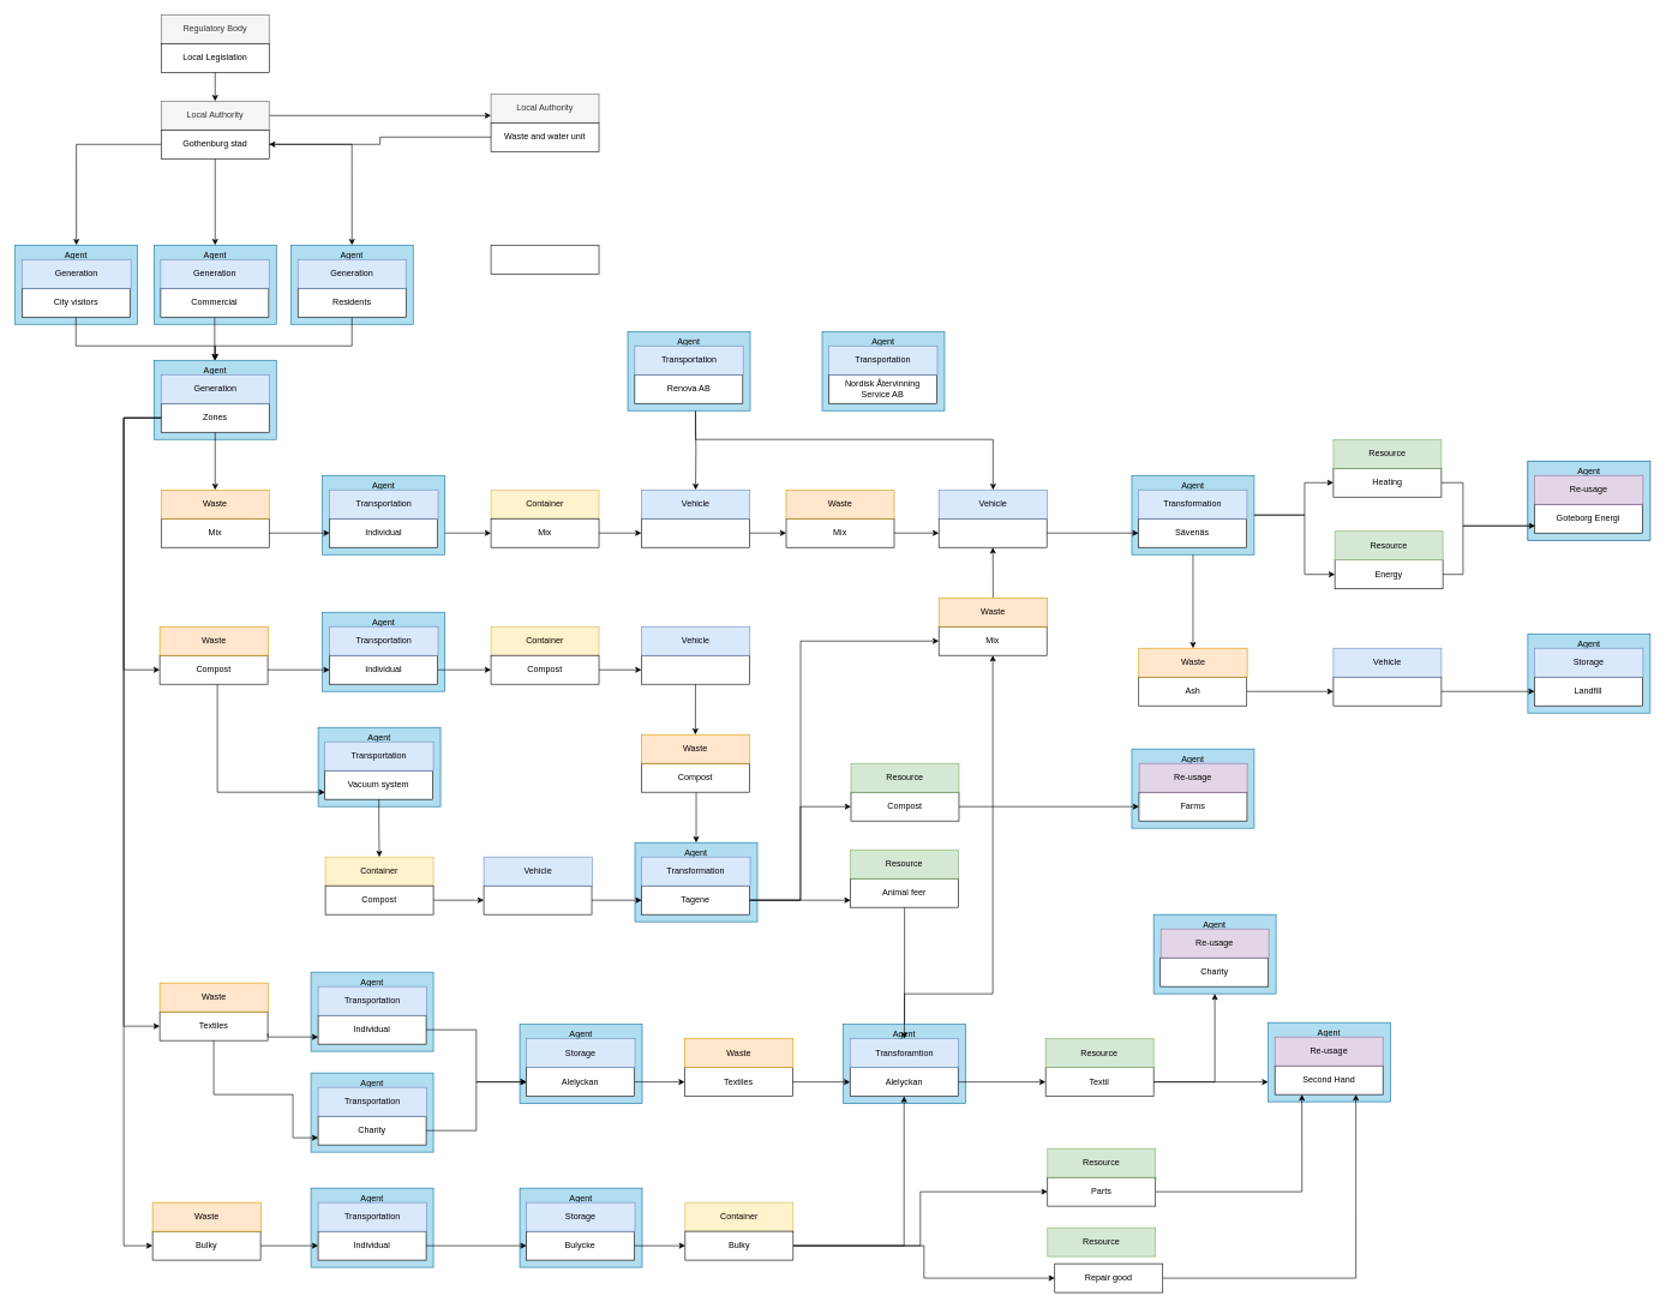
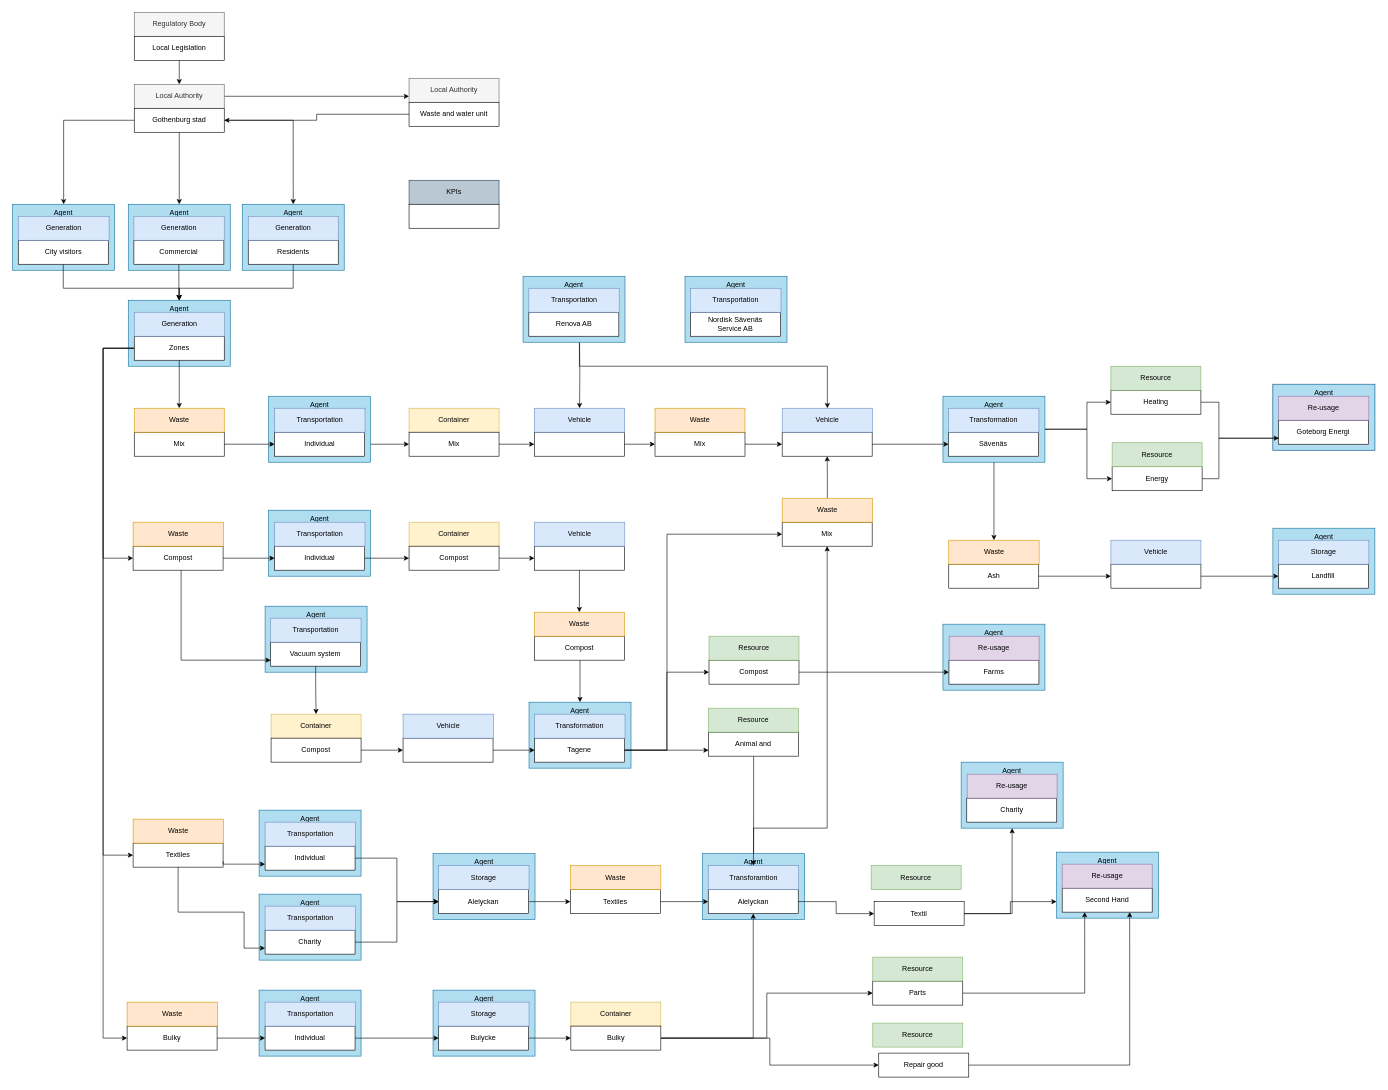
+ <mxCell id="17" value="KPIs" style="rounded=0;whiteSpace=wrap;html=1;fillColor=#bac8d3;strokeColor=#23445d;" parent="1" vertex="1"><mxGeometry x="681" y="300" width="150" height="40" as="geometry" /></mxCell>
- <mxCell id="91" value="Nordisk Återvinning&lt;br&gt;Service AB" style="rounded=0;whiteSpace=wrap;html=1;" parent="89" vertex="1"><mxGeometry x="9.38" y="60" width="150" height="40" as="geometry" /></mxCell>
+ <mxCell id="91" value="Nordisk Sävenäs&lt;br&gt;Service AB" style="rounded=0;whiteSpace=wrap;html=1;" parent="89" vertex="1"><mxGeometry x="9.38" y="60" width="150" height="40" as="geometry" /></mxCell>
- <mxCell id="168" value="Animal feer" style="rounded=0;whiteSpace=wrap;html=1;" vertex="1" parent="1"><mxGeometry x="1180.35" y="1220" width="150" height="40" as="geometry" /></mxCell>
+ <mxCell id="168" value="Animal and" style="rounded=0;whiteSpace=wrap;html=1;" vertex="1" parent="1"><mxGeometry x="1180.35" y="1220" width="150" height="40" as="geometry" /></mxCell>
- <mxCell id="54" value="Textil" style="rounded=0;whiteSpace=wrap;html=1;" parent="1" vertex="1"><mxGeometry x="1451.31" y="1482.5" width="150" height="40" as="geometry" /></mxCell>
+ <mxCell id="54" value="Textil" style="rounded=0;whiteSpace=wrap;html=1;" parent="1" vertex="1"><mxGeometry x="1456.31" y="1502.5" width="150" height="40" as="geometry" /></mxCell>
